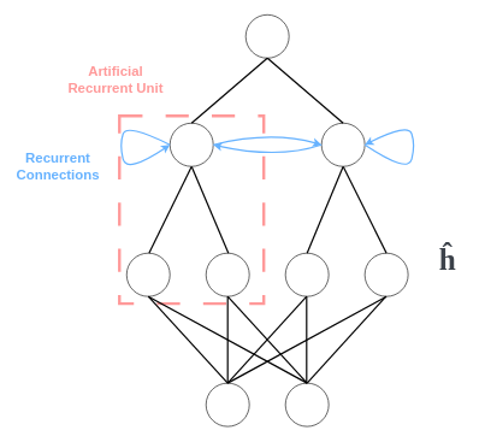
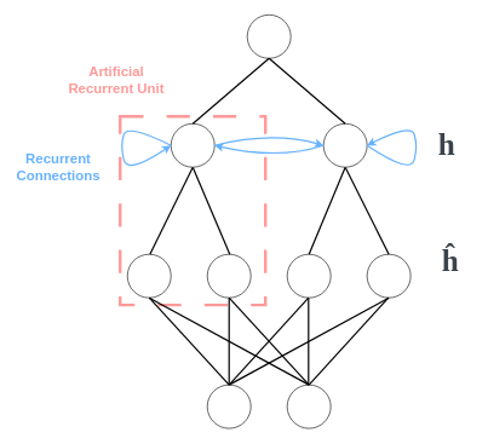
+ <mxCell id="19" value="&lt;span style=&quot;color: rgb(60, 66, 74); font-family: geomanistregular; letter-spacing: 0.2px; background-color: rgb(255, 255, 255);&quot;&gt;&lt;b style=&quot;&quot;&gt;&lt;font style=&quot;font-size: 42px;&quot;&gt;h&lt;/font&gt;&lt;/b&gt;&lt;/span&gt;" style="text;html=1;align=center;verticalAlign=middle;whiteSpace=wrap;rounded=0;" vertex="1" parent="1"><mxGeometry x="585" y="185" width="60" height="30" as="geometry" /></mxCell>
